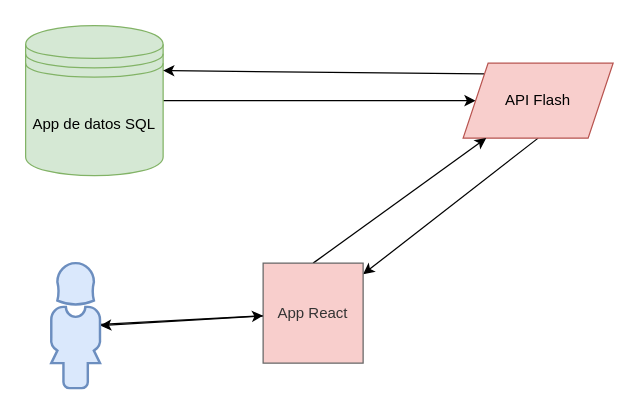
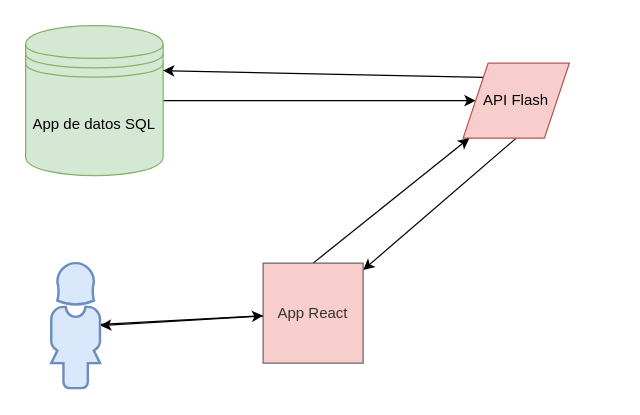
- <mxCell id="6" value="API Flash&lt;br&gt;" style="shape=parallelogram;perimeter=parallelogramPerimeter;whiteSpace=wrap;html=1;fixedSize=1;strokeColor=#b85450;fillColor=#f8cecc;" parent="1" vertex="1"><mxGeometry x="370" y="50" width="120" height="60" as="geometry" /></mxCell>
+ <mxCell id="6" value="API Flash&lt;br&gt;" style="shape=parallelogram;perimeter=parallelogramPerimeter;whiteSpace=wrap;html=1;fixedSize=1;strokeColor=#b85450;fillColor=#f8cecc;" parent="1" vertex="1"><mxGeometry x="370" y="50" width="85" height="60" as="geometry" /></mxCell>
